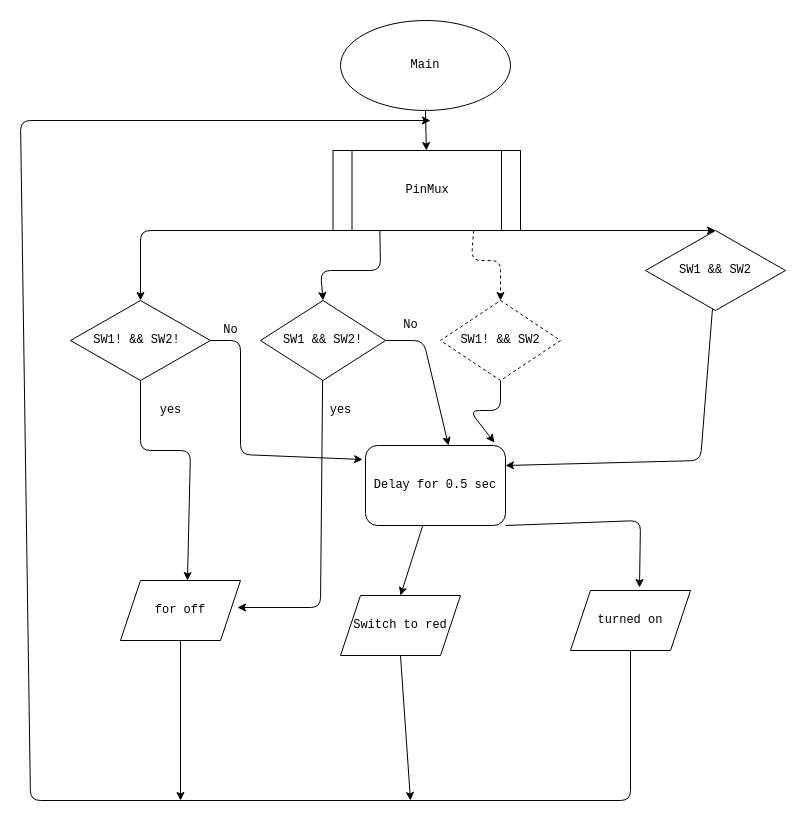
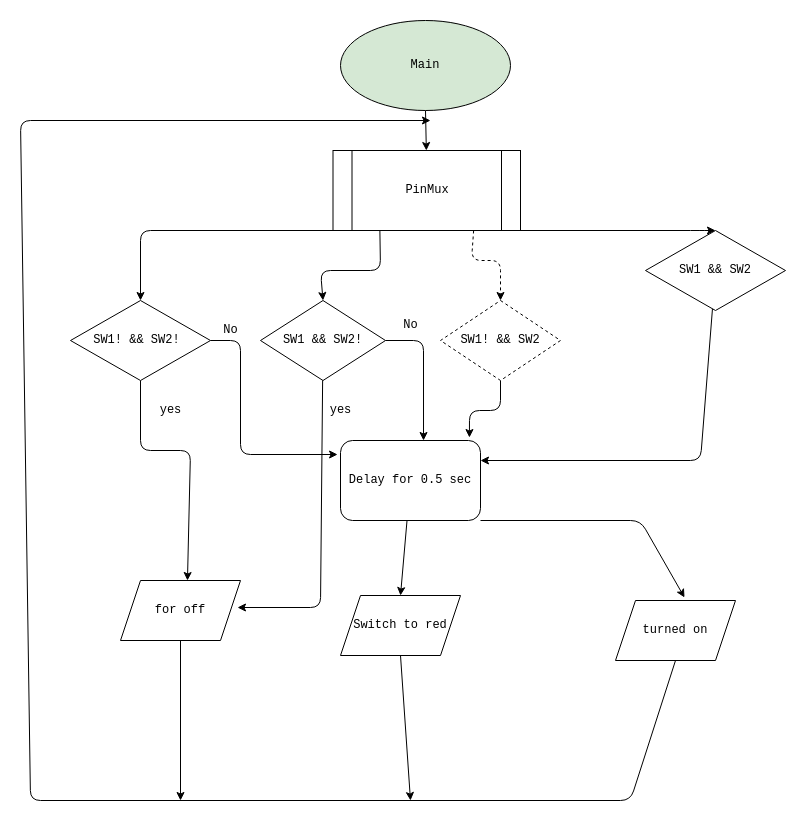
- <mxCell id="3" value="Main" style="ellipse;whiteSpace=wrap;html=1;fontFamily=Courier New;" parent="1" vertex="1"><mxGeometry x="340" y="20" width="170" height="90" as="geometry" /></mxCell>
+ <mxCell id="3" value="Main" style="ellipse;whiteSpace=wrap;html=1;fontFamily=Courier New;fillColor=#d5e8d4;" parent="1" vertex="1"><mxGeometry x="340" y="20" width="170" height="90" as="geometry" /></mxCell>
- <mxCell id="27" value="Delay for 0.5 sec" style="rounded=1;whiteSpace=wrap;html=1;fontFamily=Courier New;" vertex="1" parent="1"><mxGeometry x="365" y="445" width="140" height="80" as="geometry" /></mxCell>
+ <mxCell id="27" value="Delay for 0.5 sec" style="rounded=1;whiteSpace=wrap;html=1;fontFamily=Courier New;" vertex="1" parent="1"><mxGeometry x="340" y="440" width="140" height="80" as="geometry" /></mxCell>
- <mxCell id="22" value="turned on" style="shape=parallelogram;perimeter=parallelogramPerimeter;whiteSpace=wrap;html=1;fixedSize=1;fontFamily=Courier New;" parent="1" vertex="1"><mxGeometry x="570" y="590" width="120" height="60" as="geometry" /></mxCell>
+ <mxCell id="22" value="turned on" style="shape=parallelogram;perimeter=parallelogramPerimeter;whiteSpace=wrap;html=1;fixedSize=1;fontFamily=Courier New;" parent="1" vertex="1"><mxGeometry x="615" y="600" width="120" height="60" as="geometry" /></mxCell>
